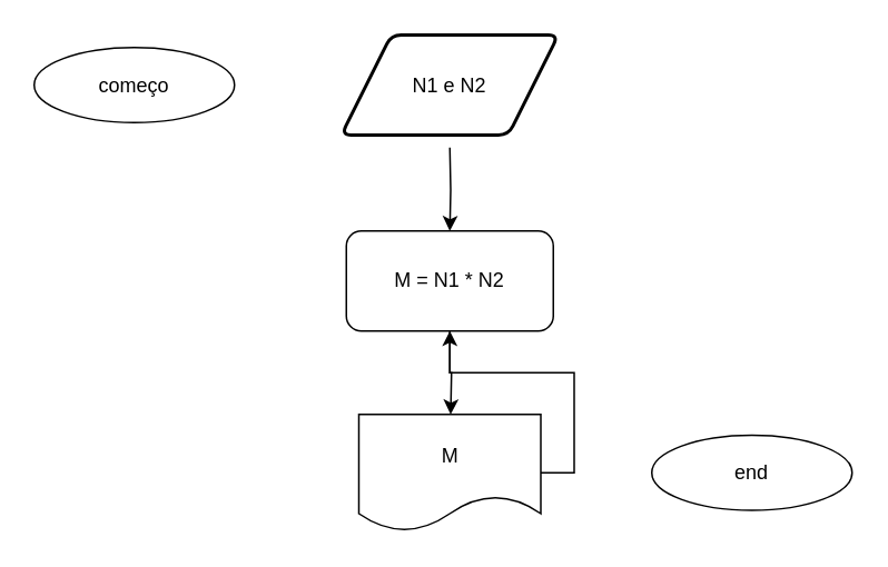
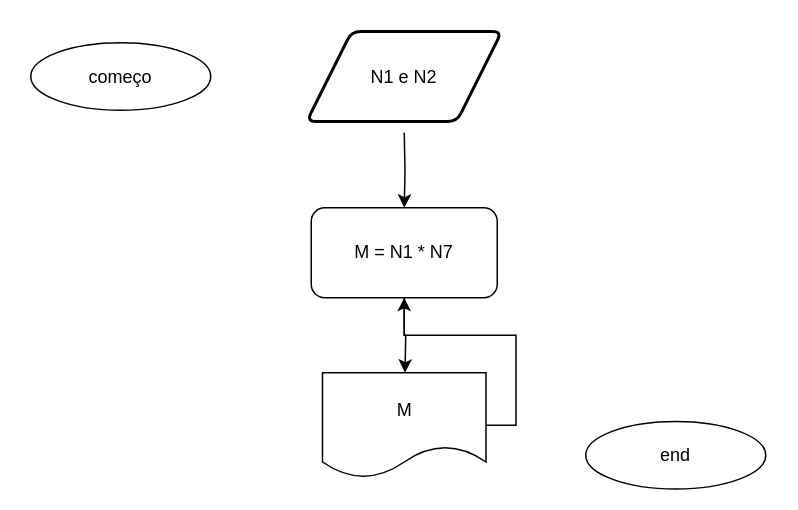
- <mxCell id="4" value="M = N1 * N2" style="rounded=1;whiteSpace=wrap;html=1;" vertex="1" parent="1"><mxGeometry x="207" y="138" width="124" height="60" as="geometry" /></mxCell>
+ <mxCell id="4" value="M = N1 * N7" style="rounded=1;whiteSpace=wrap;html=1;" vertex="1" parent="1"><mxGeometry x="207" y="138" width="124" height="60" as="geometry" /></mxCell>
- <mxCell id="5" value="end" style="ellipse;whiteSpace=wrap;html=1;" vertex="1" parent="1"><mxGeometry x="390" y="260.5" width="120" height="45" as="geometry" /></mxCell>
+ <mxCell id="5" value="end" style="ellipse;whiteSpace=wrap;html=1;" vertex="1" parent="1"><mxGeometry x="390" y="280.5" width="120" height="45" as="geometry" /></mxCell>
